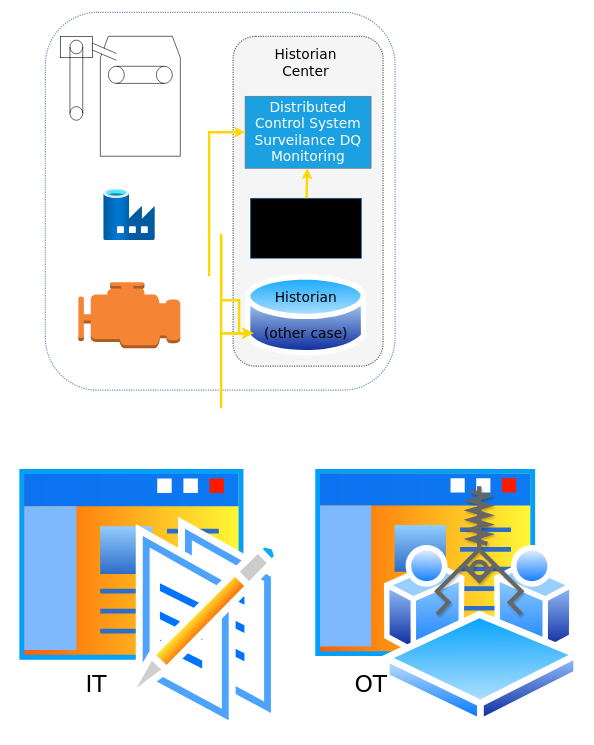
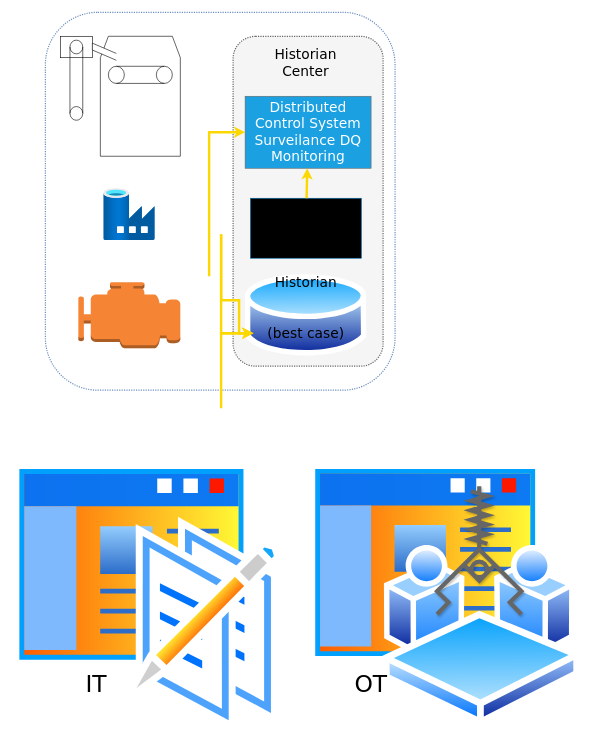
- <mxCell id="10" value="Historian" style="text;html=1;strokeColor=none;fillColor=none;align=center;verticalAlign=middle;whiteSpace=wrap;rounded=0;fontFamily=Dejavu Sans;fontSize=23;" vertex="1" parent="1"><mxGeometry x="421.84" y="480" width="175" height="30" as="geometry" /></mxCell>
+ <mxCell id="10" value="Historian" style="text;html=1;strokeColor=none;fillColor=none;align=center;verticalAlign=middle;whiteSpace=wrap;rounded=0;fontFamily=Dejavu Sans;fontSize=23;" vertex="1" parent="1"><mxGeometry x="421.84" y="455" width="175" height="30" as="geometry" /></mxCell>
- <mxCell id="11" value="(other case)" style="text;html=1;strokeColor=none;fillColor=none;align=center;verticalAlign=middle;whiteSpace=wrap;rounded=0;fontFamily=Dejavu Sans;fontSize=23;" vertex="1" parent="1"><mxGeometry x="421.84" y="540" width="175" height="30" as="geometry" /></mxCell>
+ <mxCell id="11" value="(best case)" style="text;html=1;strokeColor=none;fillColor=none;align=center;verticalAlign=middle;whiteSpace=wrap;rounded=0;fontFamily=Dejavu Sans;fontSize=23;" vertex="1" parent="1"><mxGeometry x="421.84" y="540" width="175" height="30" as="geometry" /></mxCell>
